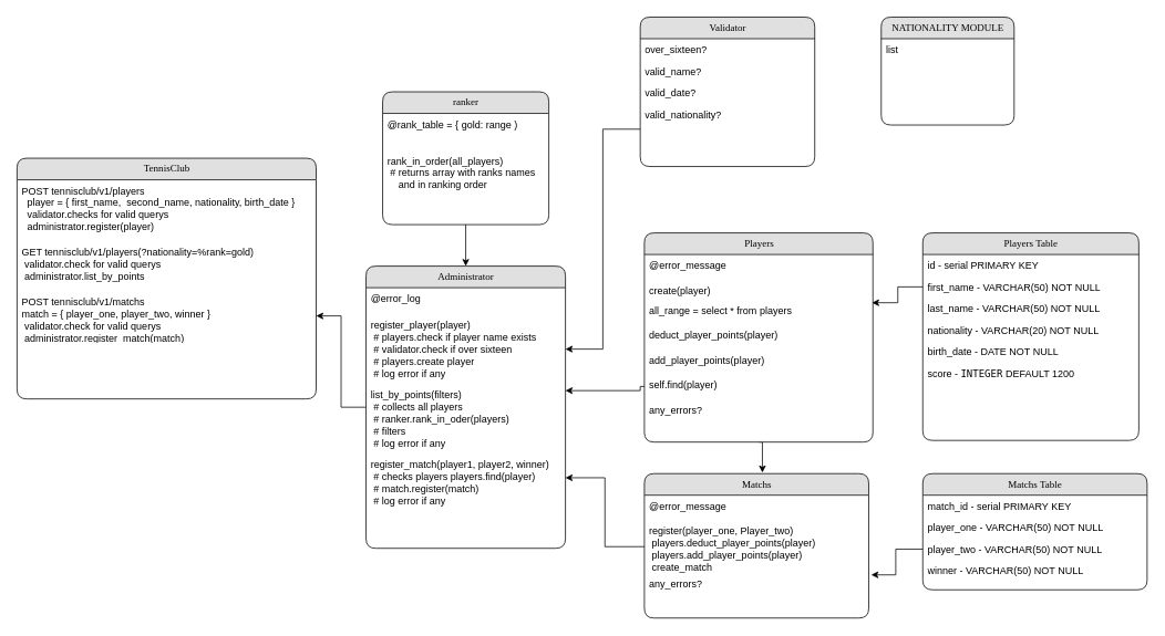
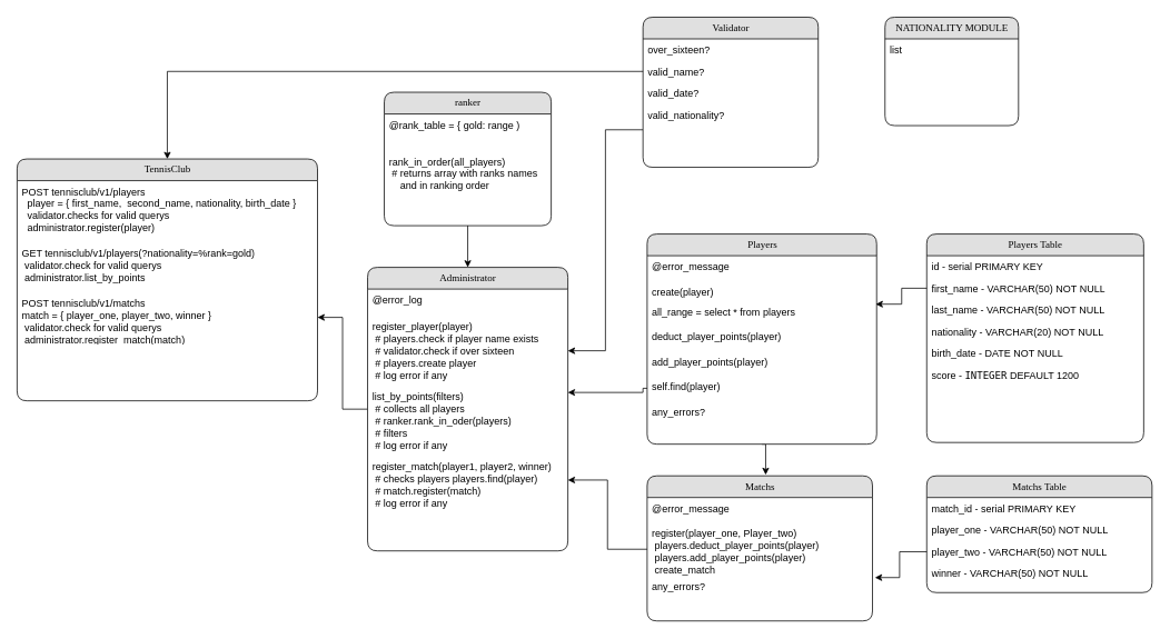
+ <mxCell id="49" style="edgeStyle=orthogonalEdgeStyle;rounded=0;orthogonalLoop=1;jettySize=auto;html=1;exitX=0;exitY=0.5;exitDx=0;exitDy=0;" edge="1" parent="1" source="27" target="2"><mxGeometry relative="1" as="geometry" /></mxCell>
